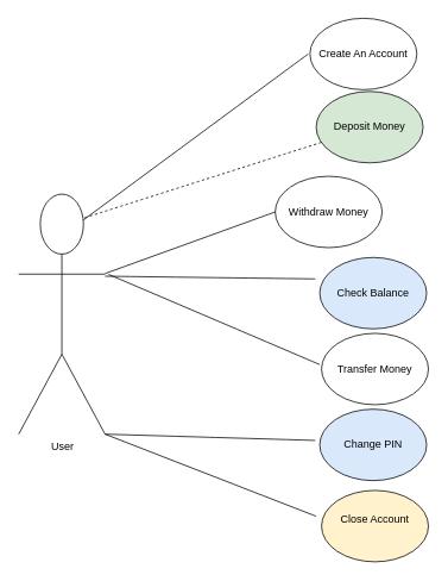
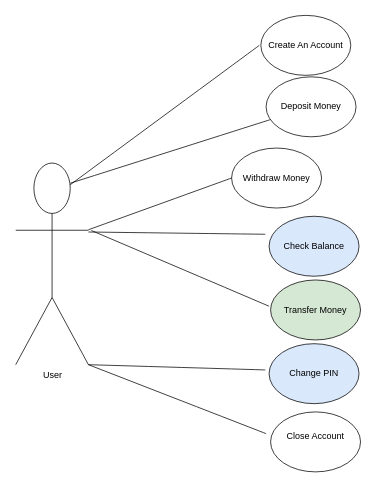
- <mxCell id="4" value="Deposit Money" style="ellipse;whiteSpace=wrap;html=1;fillColor=#d5e8d4;" parent="1" vertex="1"><mxGeometry x="354" y="102" width="120" height="80" as="geometry" /></mxCell>
+ <mxCell id="4" value="Deposit Money" style="ellipse;whiteSpace=wrap;html=1;" parent="1" vertex="1"><mxGeometry x="354" y="102" width="120" height="80" as="geometry" /></mxCell>
- <mxCell id="12" value="" style="endArrow=none;html=1;rounded=0;fontSize=12;startSize=8;endSize=8;curved=1;entryX=0.75;entryY=0.1;entryDx=0;entryDy=0;entryPerimeter=0;dashed=1;" parent="1" source="4" target="2" edge="1"><mxGeometry width="50" height="50" relative="1" as="geometry"><mxPoint x="355" y="70" as="sourcePoint" /><mxPoint x="102.75" y="255.9" as="targetPoint" /><Array as="points" /></mxGeometry></mxCell>
+ <mxCell id="12" value="" style="endArrow=none;html=1;rounded=0;fontSize=12;startSize=8;endSize=8;curved=1;entryX=0.75;entryY=0.1;entryDx=0;entryDy=0;entryPerimeter=0;" parent="1" source="4" target="2" edge="1"><mxGeometry width="50" height="50" relative="1" as="geometry"><mxPoint x="355" y="70" as="sourcePoint" /><mxPoint x="102.75" y="255.9" as="targetPoint" /><Array as="points" /></mxGeometry></mxCell>
- <mxCell id="7" value="Transfer Money" style="ellipse;whiteSpace=wrap;html=1;" parent="1" vertex="1"><mxGeometry x="360" y="373" width="120" height="80" as="geometry" /></mxCell>
+ <mxCell id="7" value="Transfer Money" style="ellipse;whiteSpace=wrap;html=1;fillColor=#d5e8d4;" parent="1" vertex="1"><mxGeometry x="360" y="373" width="120" height="80" as="geometry" /></mxCell>
- <mxCell id="9" value="Close Account&lt;div&gt;&lt;br&gt;&lt;/div&gt;" style="ellipse;whiteSpace=wrap;html=1;fillColor=#fff2cc;" parent="1" vertex="1"><mxGeometry x="360" y="549" width="120" height="80" as="geometry" /></mxCell>
+ <mxCell id="9" value="Close Account&lt;div&gt;&lt;br&gt;&lt;/div&gt;" style="ellipse;whiteSpace=wrap;html=1;" parent="1" vertex="1"><mxGeometry x="360" y="549" width="120" height="80" as="geometry" /></mxCell>
